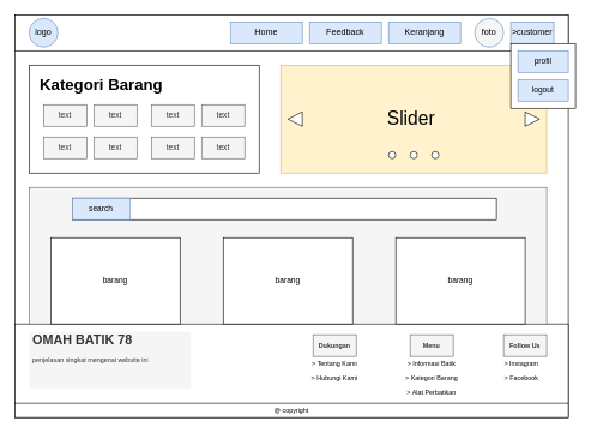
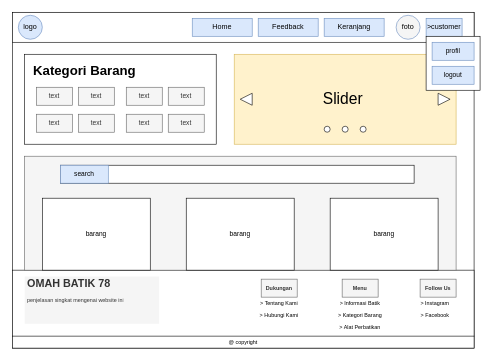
- <mxCell id="6" value="logo" style="ellipse;whiteSpace=wrap;html=1;aspect=fixed;fillColor=#dae8fc;strokeColor=#6c8ebf;" parent="1" vertex="1"><mxGeometry x="40" y="25" width="40" height="40" as="geometry" /></mxCell>
+ <mxCell id="6" value="logo" style="ellipse;whiteSpace=wrap;html=1;aspect=fixed;fillColor=#dae8fc;strokeColor=#6c8ebf;" parent="1" vertex="1"><mxGeometry x="30" y="25" width="40" height="40" as="geometry" /></mxCell>
